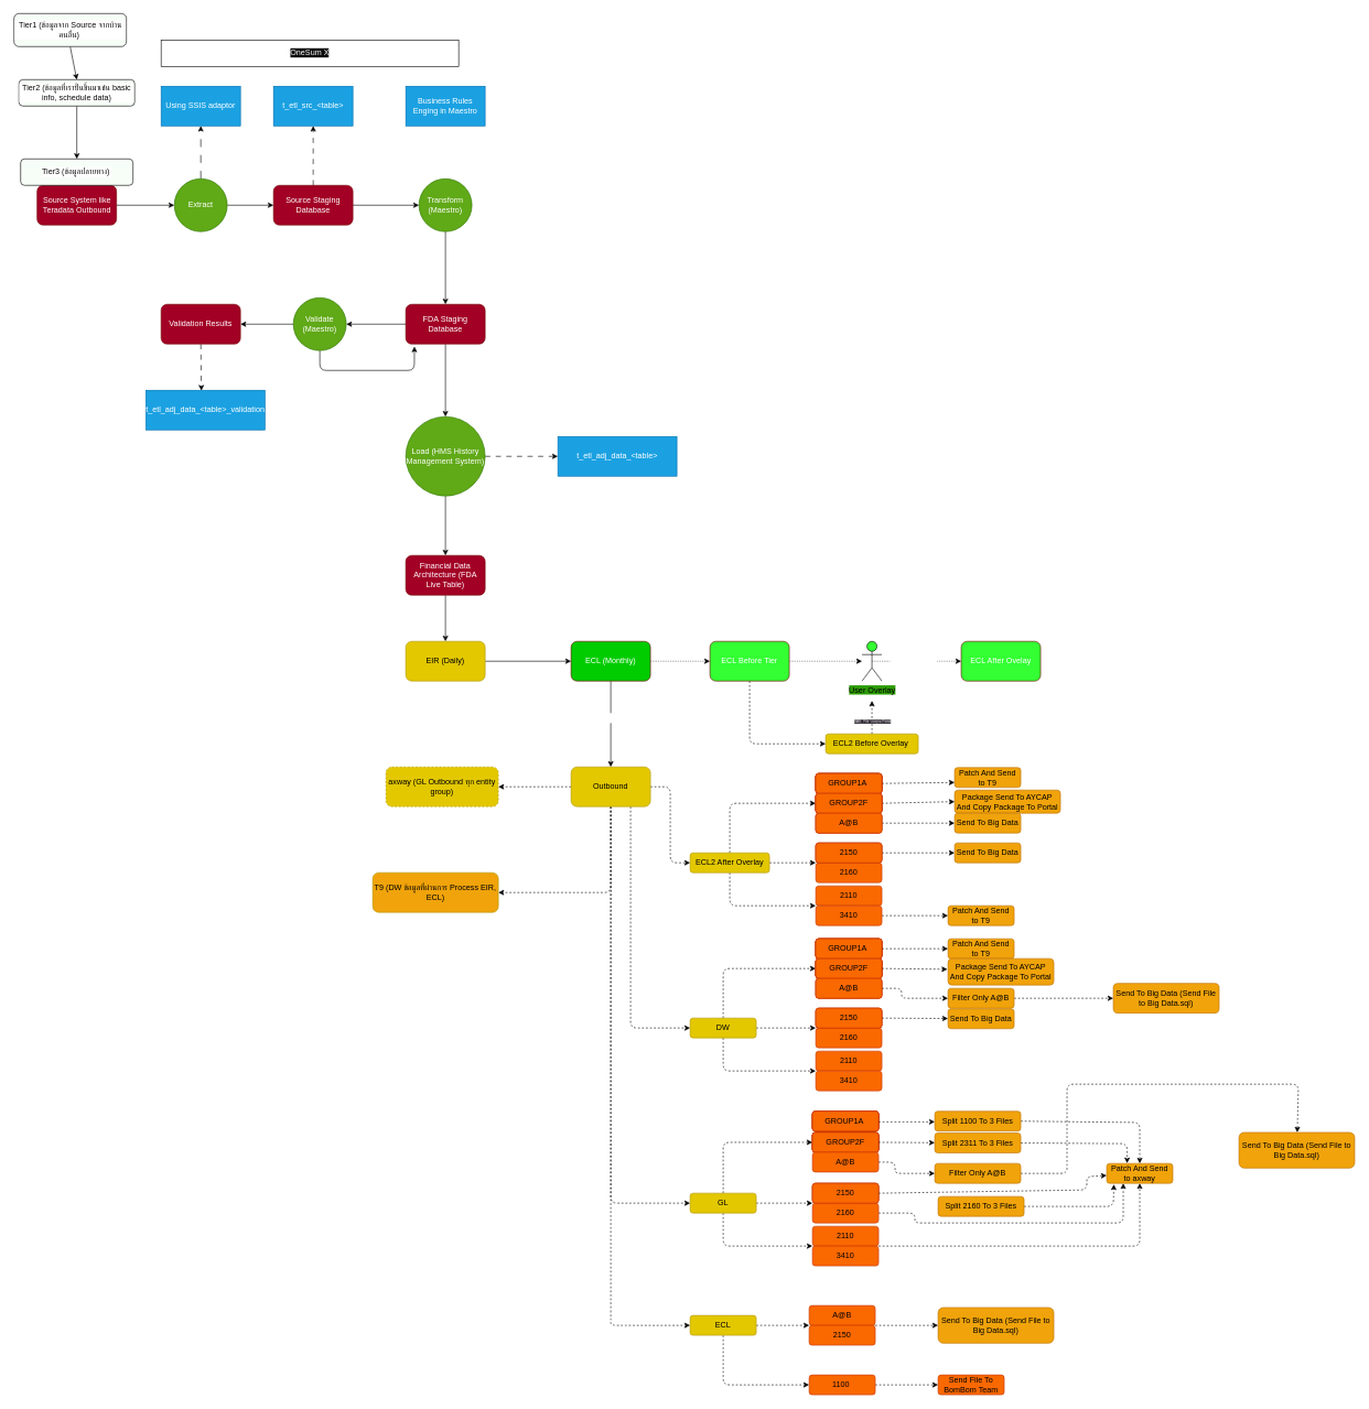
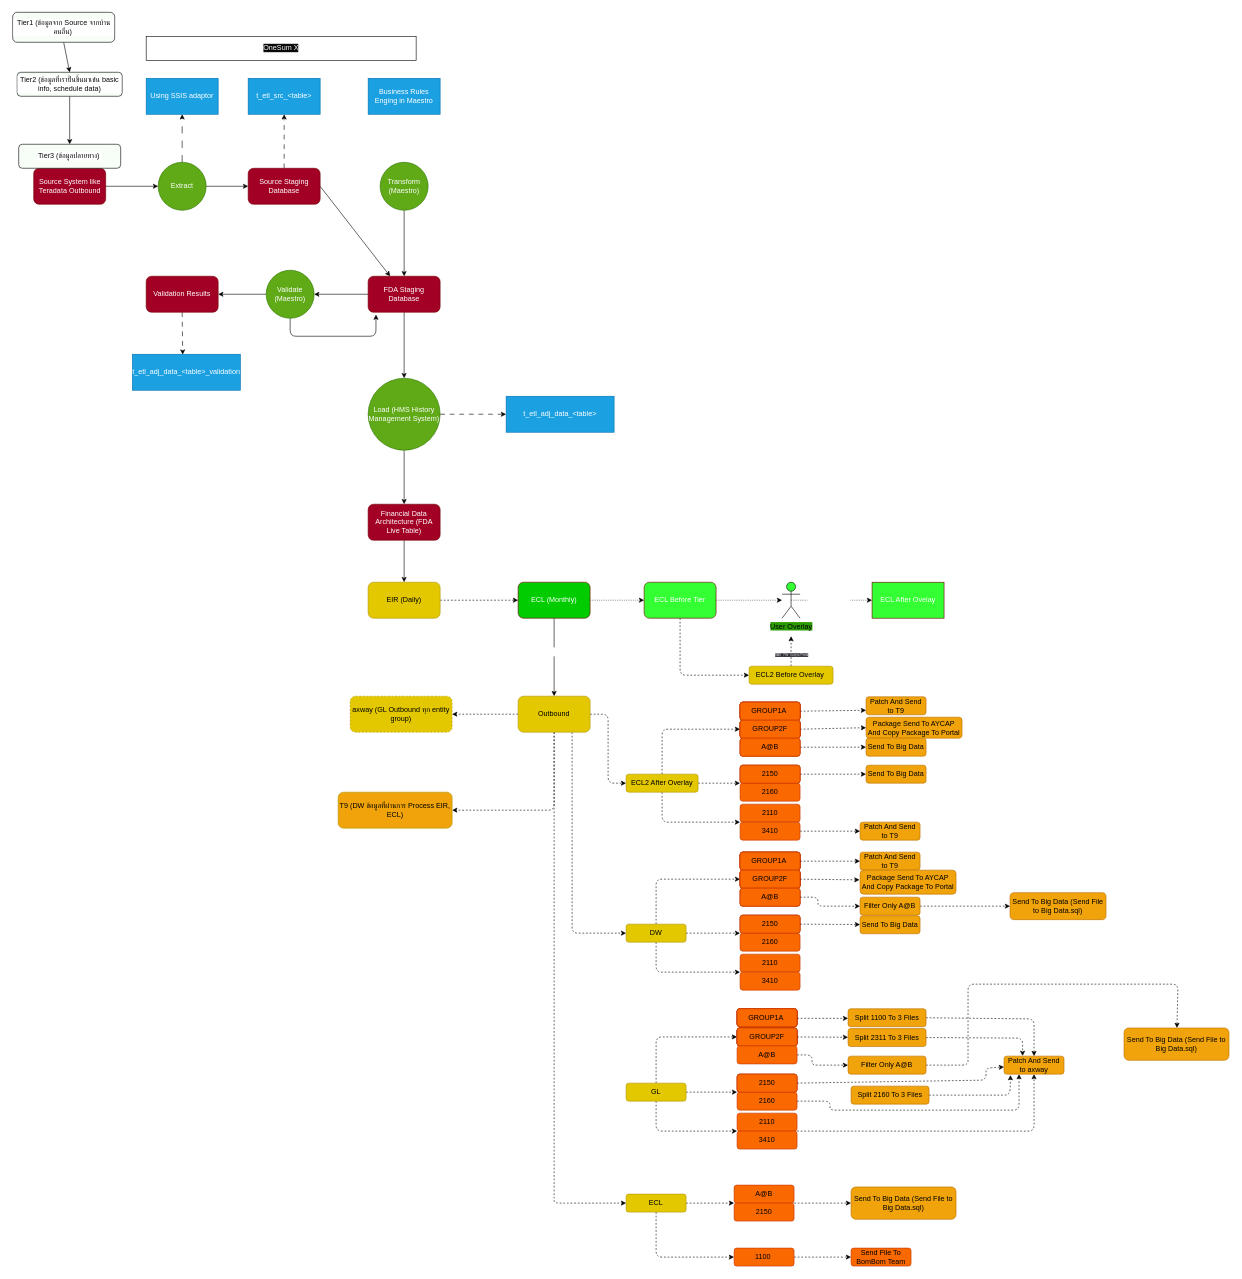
- <mxCell id="3" style="edgeStyle=none;html=1;exitX=1;exitY=0.5;exitDx=0;exitDy=0;entryX=0;entryY=0.5;entryDx=0;entryDy=0;" parent="1" source="6" target="11" edge="1"><mxGeometry relative="1" as="geometry" /></mxCell>
+ <mxCell id="3" style="edgeStyle=none;html=1;exitX=1;exitY=0.5;exitDx=0;exitDy=0;" parent="1" source="6" target="14" edge="1"><mxGeometry relative="1" as="geometry" /></mxCell>
- <mxCell id="30" style="edgeStyle=none;html=1;entryX=0;entryY=0.5;entryDx=0;entryDy=0;" edge="1" parent="1" source="31" target="35"><mxGeometry relative="1" as="geometry" /></mxCell>
+ <mxCell id="30" style="edgeStyle=none;html=1;entryX=0;entryY=0.5;entryDx=0;entryDy=0;dashed=1;" edge="1" parent="1" source="31" target="35"><mxGeometry relative="1" as="geometry" /></mxCell>
- <mxCell id="39" value="ECL After Ovelay" style="rounded=1;whiteSpace=wrap;html=1;fillColor=#33FF33;fontColor=#ffffff;strokeColor=#6F0000;" vertex="1" parent="1"><mxGeometry x="1453" y="970" width="120" height="60" as="geometry" /></mxCell>
+ <mxCell id="39" value="ECL After Ovelay" style="whiteSpace=wrap;html=1;fillColor=#33FF33;fontColor=#ffffff;strokeColor=#6F0000;rounded=0;" vertex="1" parent="1"><mxGeometry x="1453" y="970" width="120" height="60" as="geometry" /></mxCell>
- <mxCell id="44" style="edgeStyle=none;html=1;entryX=0;entryY=0.5;entryDx=0;entryDy=0;dashed=1;fontSize=13;fontColor=#ffffff;" edge="1" parent="1" source="46" target="75"><mxGeometry relative="1" as="geometry"><Array as="points"><mxPoint x="923" y="1820" /></Array></mxGeometry></mxCell>
